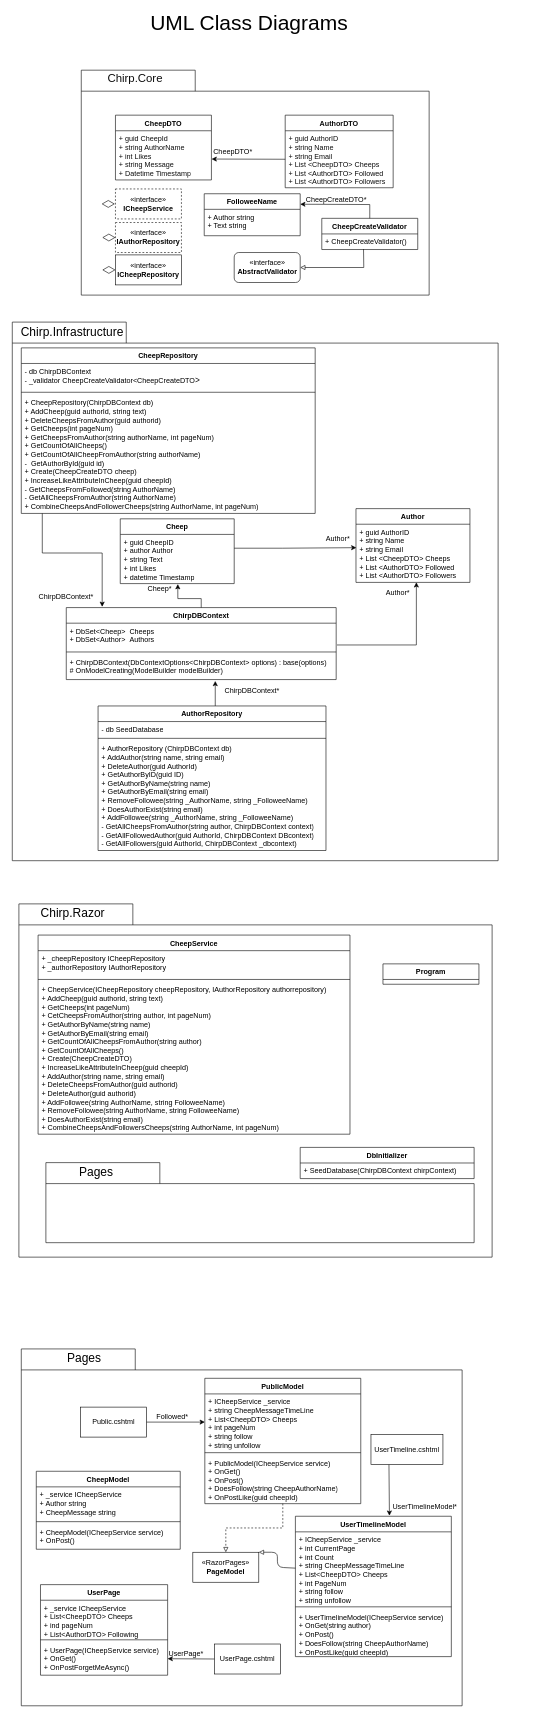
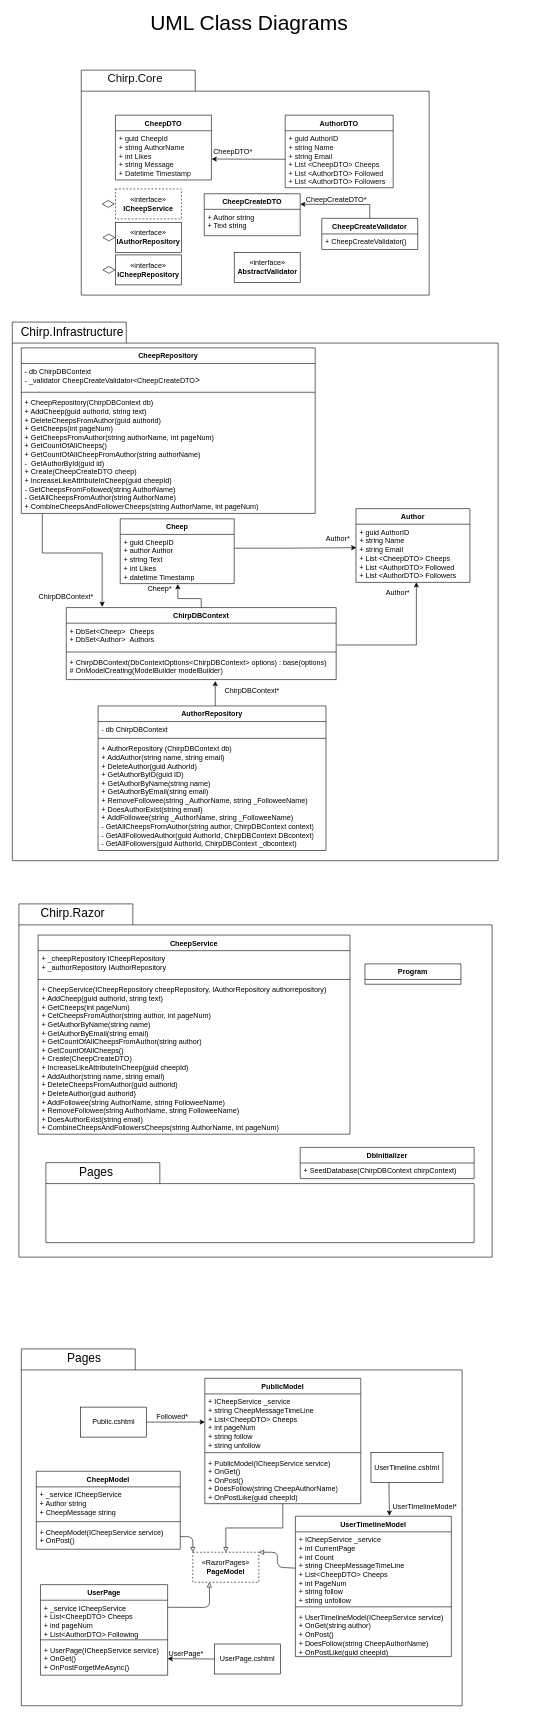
- <mxCell id="10" value="&lt;font color=&quot;#000000&quot;&gt;FolloweeName&lt;/font&gt;" style="swimlane;fontStyle=1;align=center;verticalAlign=top;childLayout=stackLayout;horizontal=1;startSize=26;horizontalStack=0;resizeParent=1;resizeParentMax=0;resizeLast=0;collapsible=1;marginBottom=0;whiteSpace=wrap;html=1;strokeColor=#000000;fillColor=none;" parent="1" vertex="1"><mxGeometry x="340" y="322" width="160" height="70" as="geometry" /></mxCell>
+ <mxCell id="10" value="&lt;font color=&quot;#000000&quot;&gt;CheepCreateDTO&lt;/font&gt;" style="swimlane;fontStyle=1;align=center;verticalAlign=top;childLayout=stackLayout;horizontal=1;startSize=26;horizontalStack=0;resizeParent=1;resizeParentMax=0;resizeLast=0;collapsible=1;marginBottom=0;whiteSpace=wrap;html=1;strokeColor=#000000;fillColor=none;" parent="1" vertex="1"><mxGeometry x="340" y="322" width="160" height="70" as="geometry" /></mxCell>
- <mxCell id="14" value="&lt;font color=&quot;#030303&quot;&gt;«interface»&lt;br&gt;&lt;b&gt;IAuthorRepository&lt;/b&gt;&lt;/font&gt;" style="html=1;whiteSpace=wrap;strokeColor=#000000;fillColor=none;dashed=1;" parent="1" vertex="1"><mxGeometry x="192" y="370" width="110" height="50" as="geometry" /></mxCell>
+ <mxCell id="14" value="&lt;font color=&quot;#030303&quot;&gt;«interface»&lt;br&gt;&lt;b&gt;IAuthorRepository&lt;/b&gt;&lt;/font&gt;" style="html=1;whiteSpace=wrap;strokeColor=#000000;fillColor=none;" parent="1" vertex="1"><mxGeometry x="192" y="370" width="110" height="50" as="geometry" /></mxCell>
- <mxCell id="88" value="«interface»&lt;br&gt;&lt;b&gt;AbstractValidator&lt;/b&gt;" style="html=1;labelBackgroundColor=none;strokeColor=#000000;strokeWidth=1;fontColor=#000000;fillColor=none;rounded=1;" parent="1" vertex="1"><mxGeometry x="390" y="420" width="110" height="50" as="geometry" /></mxCell>
+ <mxCell id="88" value="«interface»&lt;br&gt;&lt;b&gt;AbstractValidator&lt;/b&gt;" style="html=1;labelBackgroundColor=none;strokeColor=#000000;strokeWidth=1;fontColor=#000000;fillColor=none;" parent="1" vertex="1"><mxGeometry x="390" y="420" width="110" height="50" as="geometry" /></mxCell>
- <mxCell id="84" style="edgeStyle=none;html=1;entryX=1;entryY=0.5;entryDx=0;entryDy=0;strokeColor=#000000;fontColor=#000000;endArrow=block;endFill=0;exitX=0.435;exitY=0.971;exitDx=0;exitDy=0;exitPerimeter=0;rounded=0;" parent="1" source="87" target="88" edge="1"><mxGeometry relative="1" as="geometry"><Array as="points"><mxPoint x="606" y="445" /></Array></mxGeometry></mxCell>
- <mxCell id="23" value="&lt;font color=&quot;#000000&quot;&gt;- db&amp;nbsp;SeedDatabase&lt;/font&gt;" style="text;strokeColor=none;fillColor=none;align=left;verticalAlign=top;spacingLeft=4;spacingRight=4;overflow=hidden;rotatable=0;points=[[0,0.5],[1,0.5]];portConstraint=eastwest;whiteSpace=wrap;html=1;" parent="22" vertex="1"><mxGeometry y="26" width="380" height="24" as="geometry" /></mxCell>
+ <mxCell id="23" value="&lt;font color=&quot;#000000&quot;&gt;- db&amp;nbsp;ChirpDBContext&lt;/font&gt;" style="text;strokeColor=none;fillColor=none;align=left;verticalAlign=top;spacingLeft=4;spacingRight=4;overflow=hidden;rotatable=0;points=[[0,0.5],[1,0.5]];portConstraint=eastwest;whiteSpace=wrap;html=1;" parent="22" vertex="1"><mxGeometry y="26" width="380" height="24" as="geometry" /></mxCell>
- <mxCell id="54" value="&lt;font color=&quot;#000000&quot;&gt;Program&lt;/font&gt;" style="swimlane;fontStyle=1;align=center;verticalAlign=top;childLayout=stackLayout;horizontal=1;startSize=26;horizontalStack=0;resizeParent=1;resizeParentMax=0;resizeLast=0;collapsible=1;marginBottom=0;whiteSpace=wrap;html=1;strokeColor=#000000;fillColor=none;" parent="1" vertex="1"><mxGeometry x="638" y="1606" width="160" height="34" as="geometry" /></mxCell>
+ <mxCell id="54" value="&lt;font color=&quot;#000000&quot;&gt;Program&lt;/font&gt;" style="swimlane;fontStyle=1;align=center;verticalAlign=top;childLayout=stackLayout;horizontal=1;startSize=26;horizontalStack=0;resizeParent=1;resizeParentMax=0;resizeLast=0;collapsible=1;marginBottom=0;whiteSpace=wrap;html=1;strokeColor=#000000;fillColor=none;" parent="1" vertex="1"><mxGeometry x="608" y="1606" width="160" height="34" as="geometry" /></mxCell>
- <mxCell id="62" value="&lt;font color=&quot;#000000&quot;&gt;UserTimeline.cshtml&lt;/font&gt;" style="html=1;whiteSpace=wrap;fillColor=none;strokeColor=#000000;" parent="1" vertex="1"><mxGeometry x="618" y="2391" width="120" height="50" as="geometry" /></mxCell>
+ <mxCell id="62" value="&lt;font color=&quot;#000000&quot;&gt;UserTimeline.cshtml&lt;/font&gt;" style="html=1;whiteSpace=wrap;fillColor=none;strokeColor=#000000;" parent="1" vertex="1"><mxGeometry x="618" y="2421" width="120" height="50" as="geometry" /></mxCell>
- <mxCell id="77" style="edgeStyle=orthogonalEdgeStyle;rounded=0;orthogonalLoop=1;jettySize=auto;html=1;entryX=0.5;entryY=0;entryDx=0;entryDy=0;endArrow=block;endFill=0;strokeColor=#000000;dashed=1;" parent="1" source="78" target="76" edge="1"><mxGeometry relative="1" as="geometry" /></mxCell>
+ <mxCell id="77" style="edgeStyle=orthogonalEdgeStyle;rounded=0;orthogonalLoop=1;jettySize=auto;html=1;entryX=0.5;entryY=0;entryDx=0;entryDy=0;endArrow=block;endFill=0;strokeColor=#000000;" parent="1" source="78" target="76" edge="1"><mxGeometry relative="1" as="geometry" /></mxCell>
+ <mxCell id="92" style="edgeStyle=none;html=1;exitX=1;exitY=0.5;exitDx=0;exitDy=0;entryX=0;entryY=0;entryDx=0;entryDy=0;strokeColor=#000000;endArrow=block;endFill=0;" parent="1" source="66" target="76" edge="1"><mxGeometry relative="1" as="geometry"><Array as="points"><mxPoint x="321" y="2561" /></Array></mxGeometry></mxCell>
- <mxCell id="76" value="&lt;font color=&quot;#000000&quot;&gt;«RazorPages»&lt;br&gt;&lt;b&gt;PageModel&lt;/b&gt;&lt;/font&gt;" style="html=1;whiteSpace=wrap;fillColor=none;strokeColor=#000000;" parent="1" vertex="1"><mxGeometry x="321" y="2587" width="110" height="50" as="geometry" /></mxCell>
+ <mxCell id="76" value="&lt;font color=&quot;#000000&quot;&gt;«RazorPages»&lt;br&gt;&lt;b&gt;PageModel&lt;/b&gt;&lt;/font&gt;" style="html=1;whiteSpace=wrap;fillColor=none;strokeColor=#000000;dashed=1;" parent="1" vertex="1"><mxGeometry x="321" y="2587" width="110" height="50" as="geometry" /></mxCell>
+ <mxCell id="67" style="edgeStyle=none;html=1;exitX=1;exitY=0.25;exitDx=0;exitDy=0;entryX=0.25;entryY=1;entryDx=0;entryDy=0;strokeColor=#000000;endArrow=block;endFill=0;" parent="1" source="68" target="76" edge="1"><mxGeometry relative="1" as="geometry"><Array as="points"><mxPoint x="349" y="2679" /></Array></mxGeometry></mxCell>
